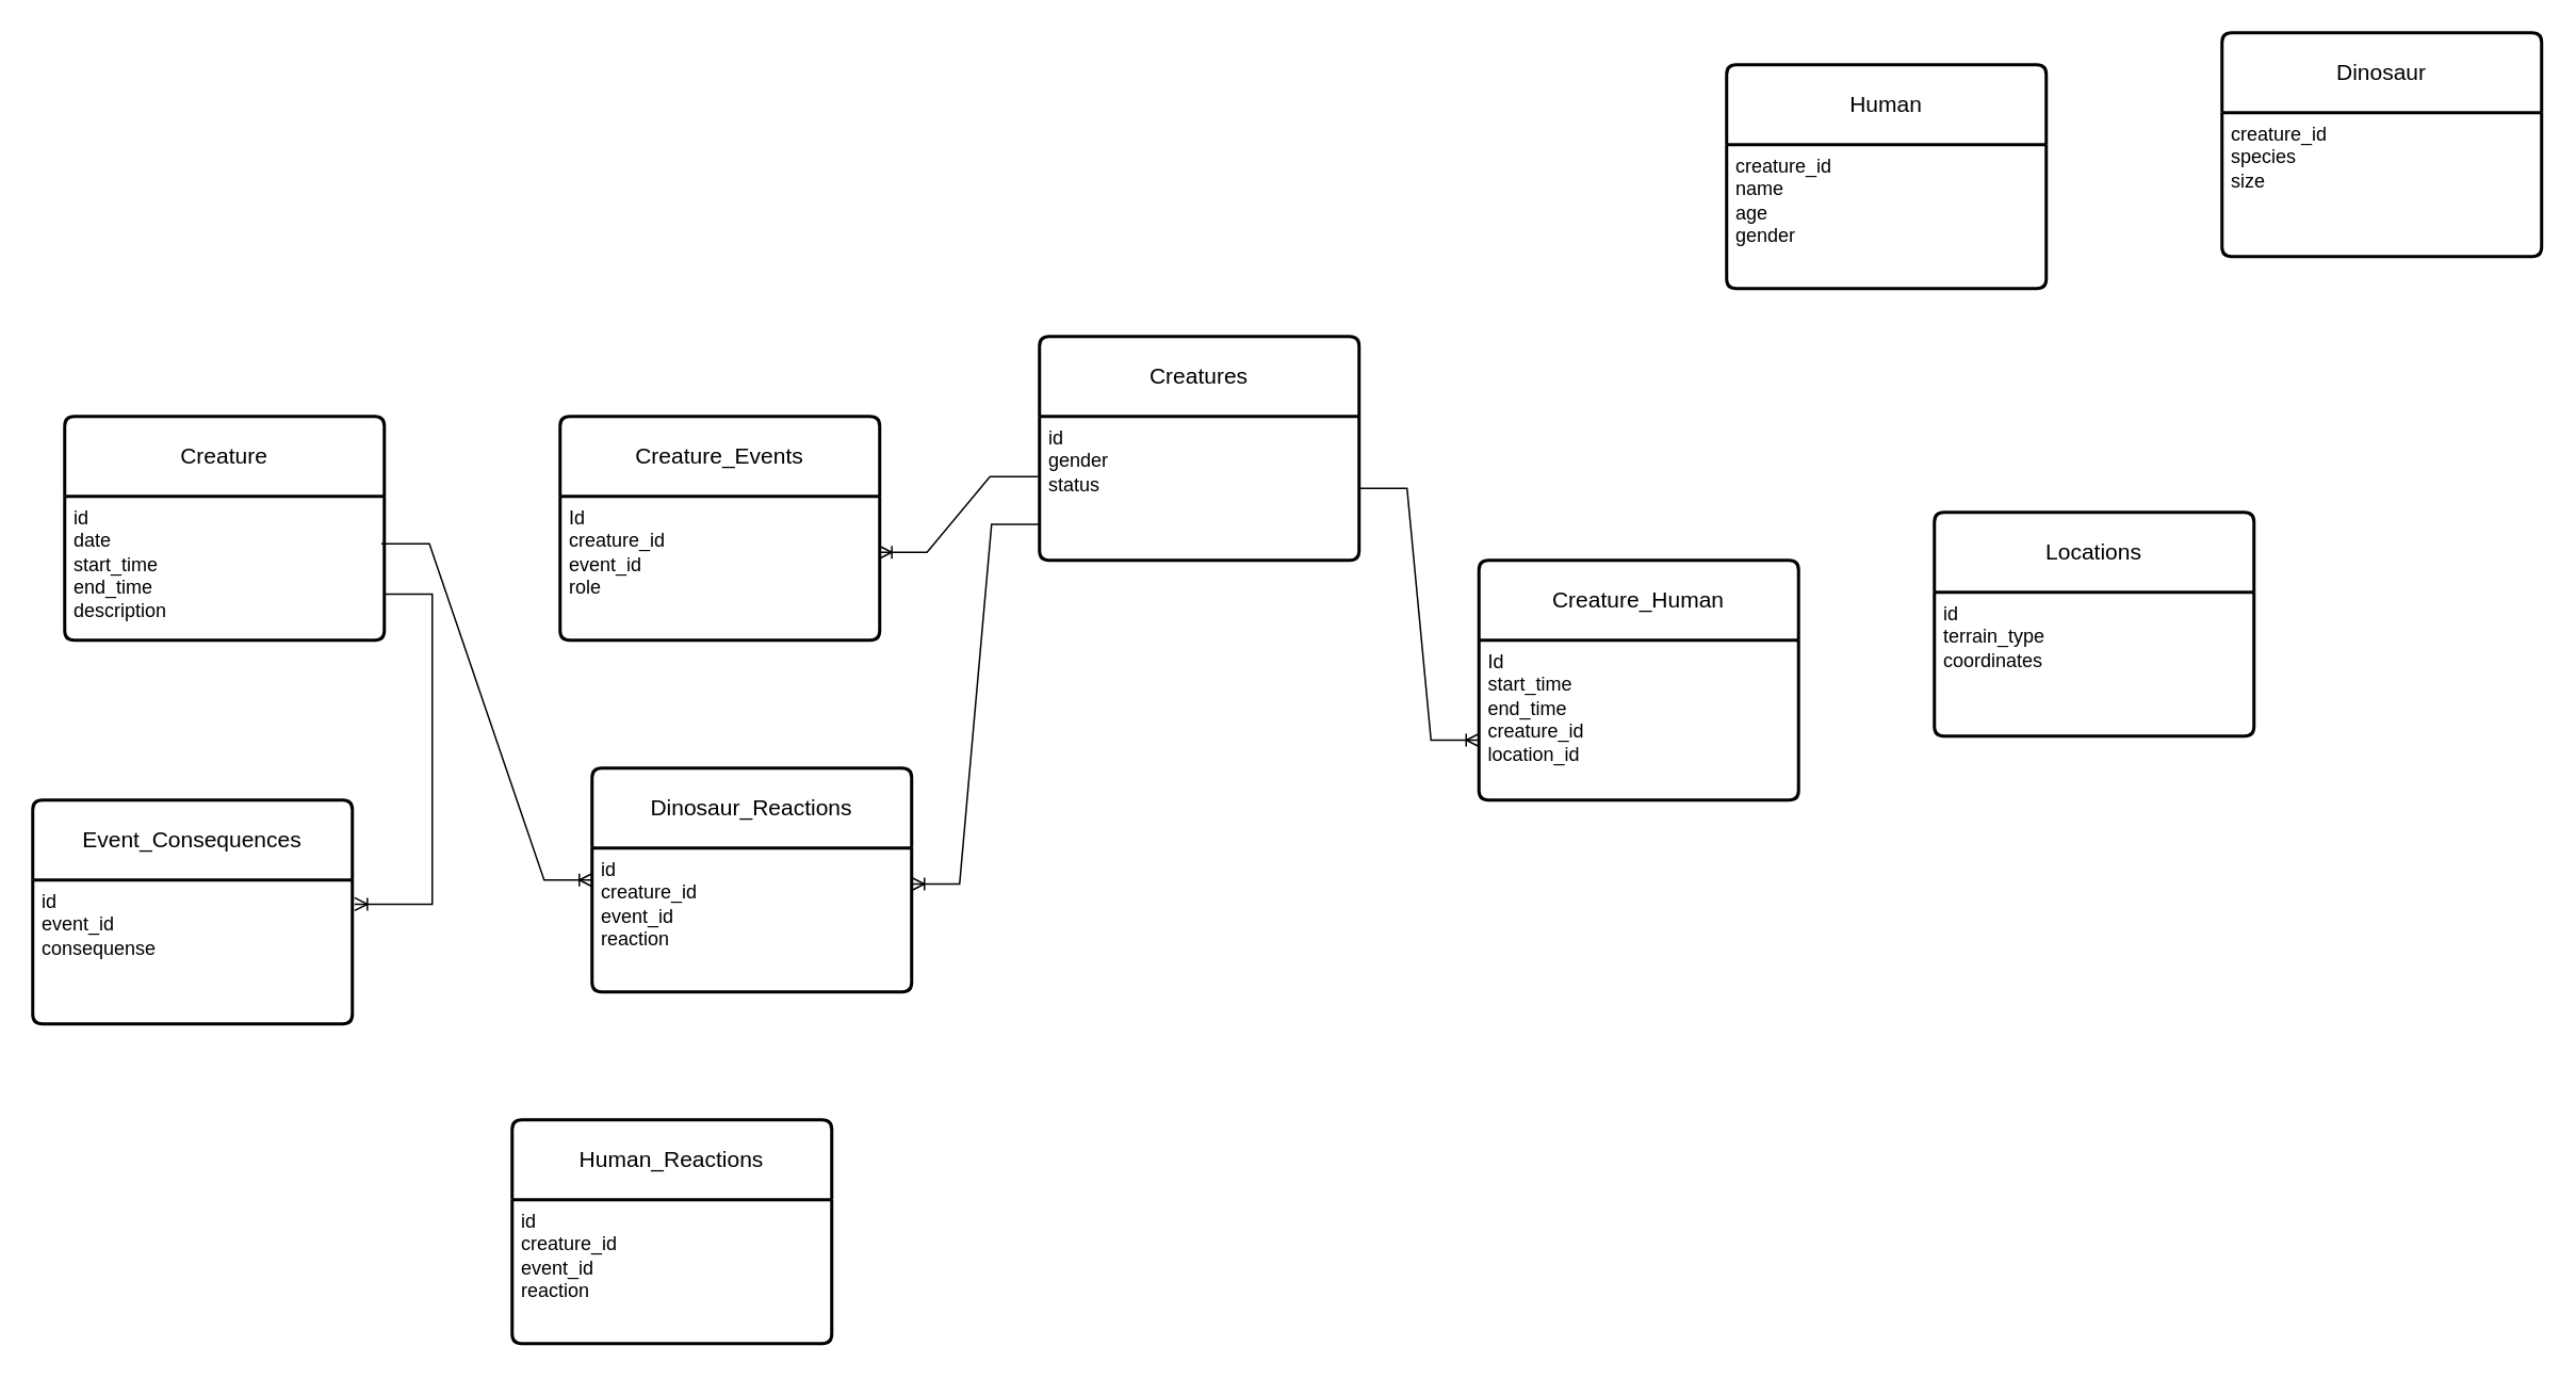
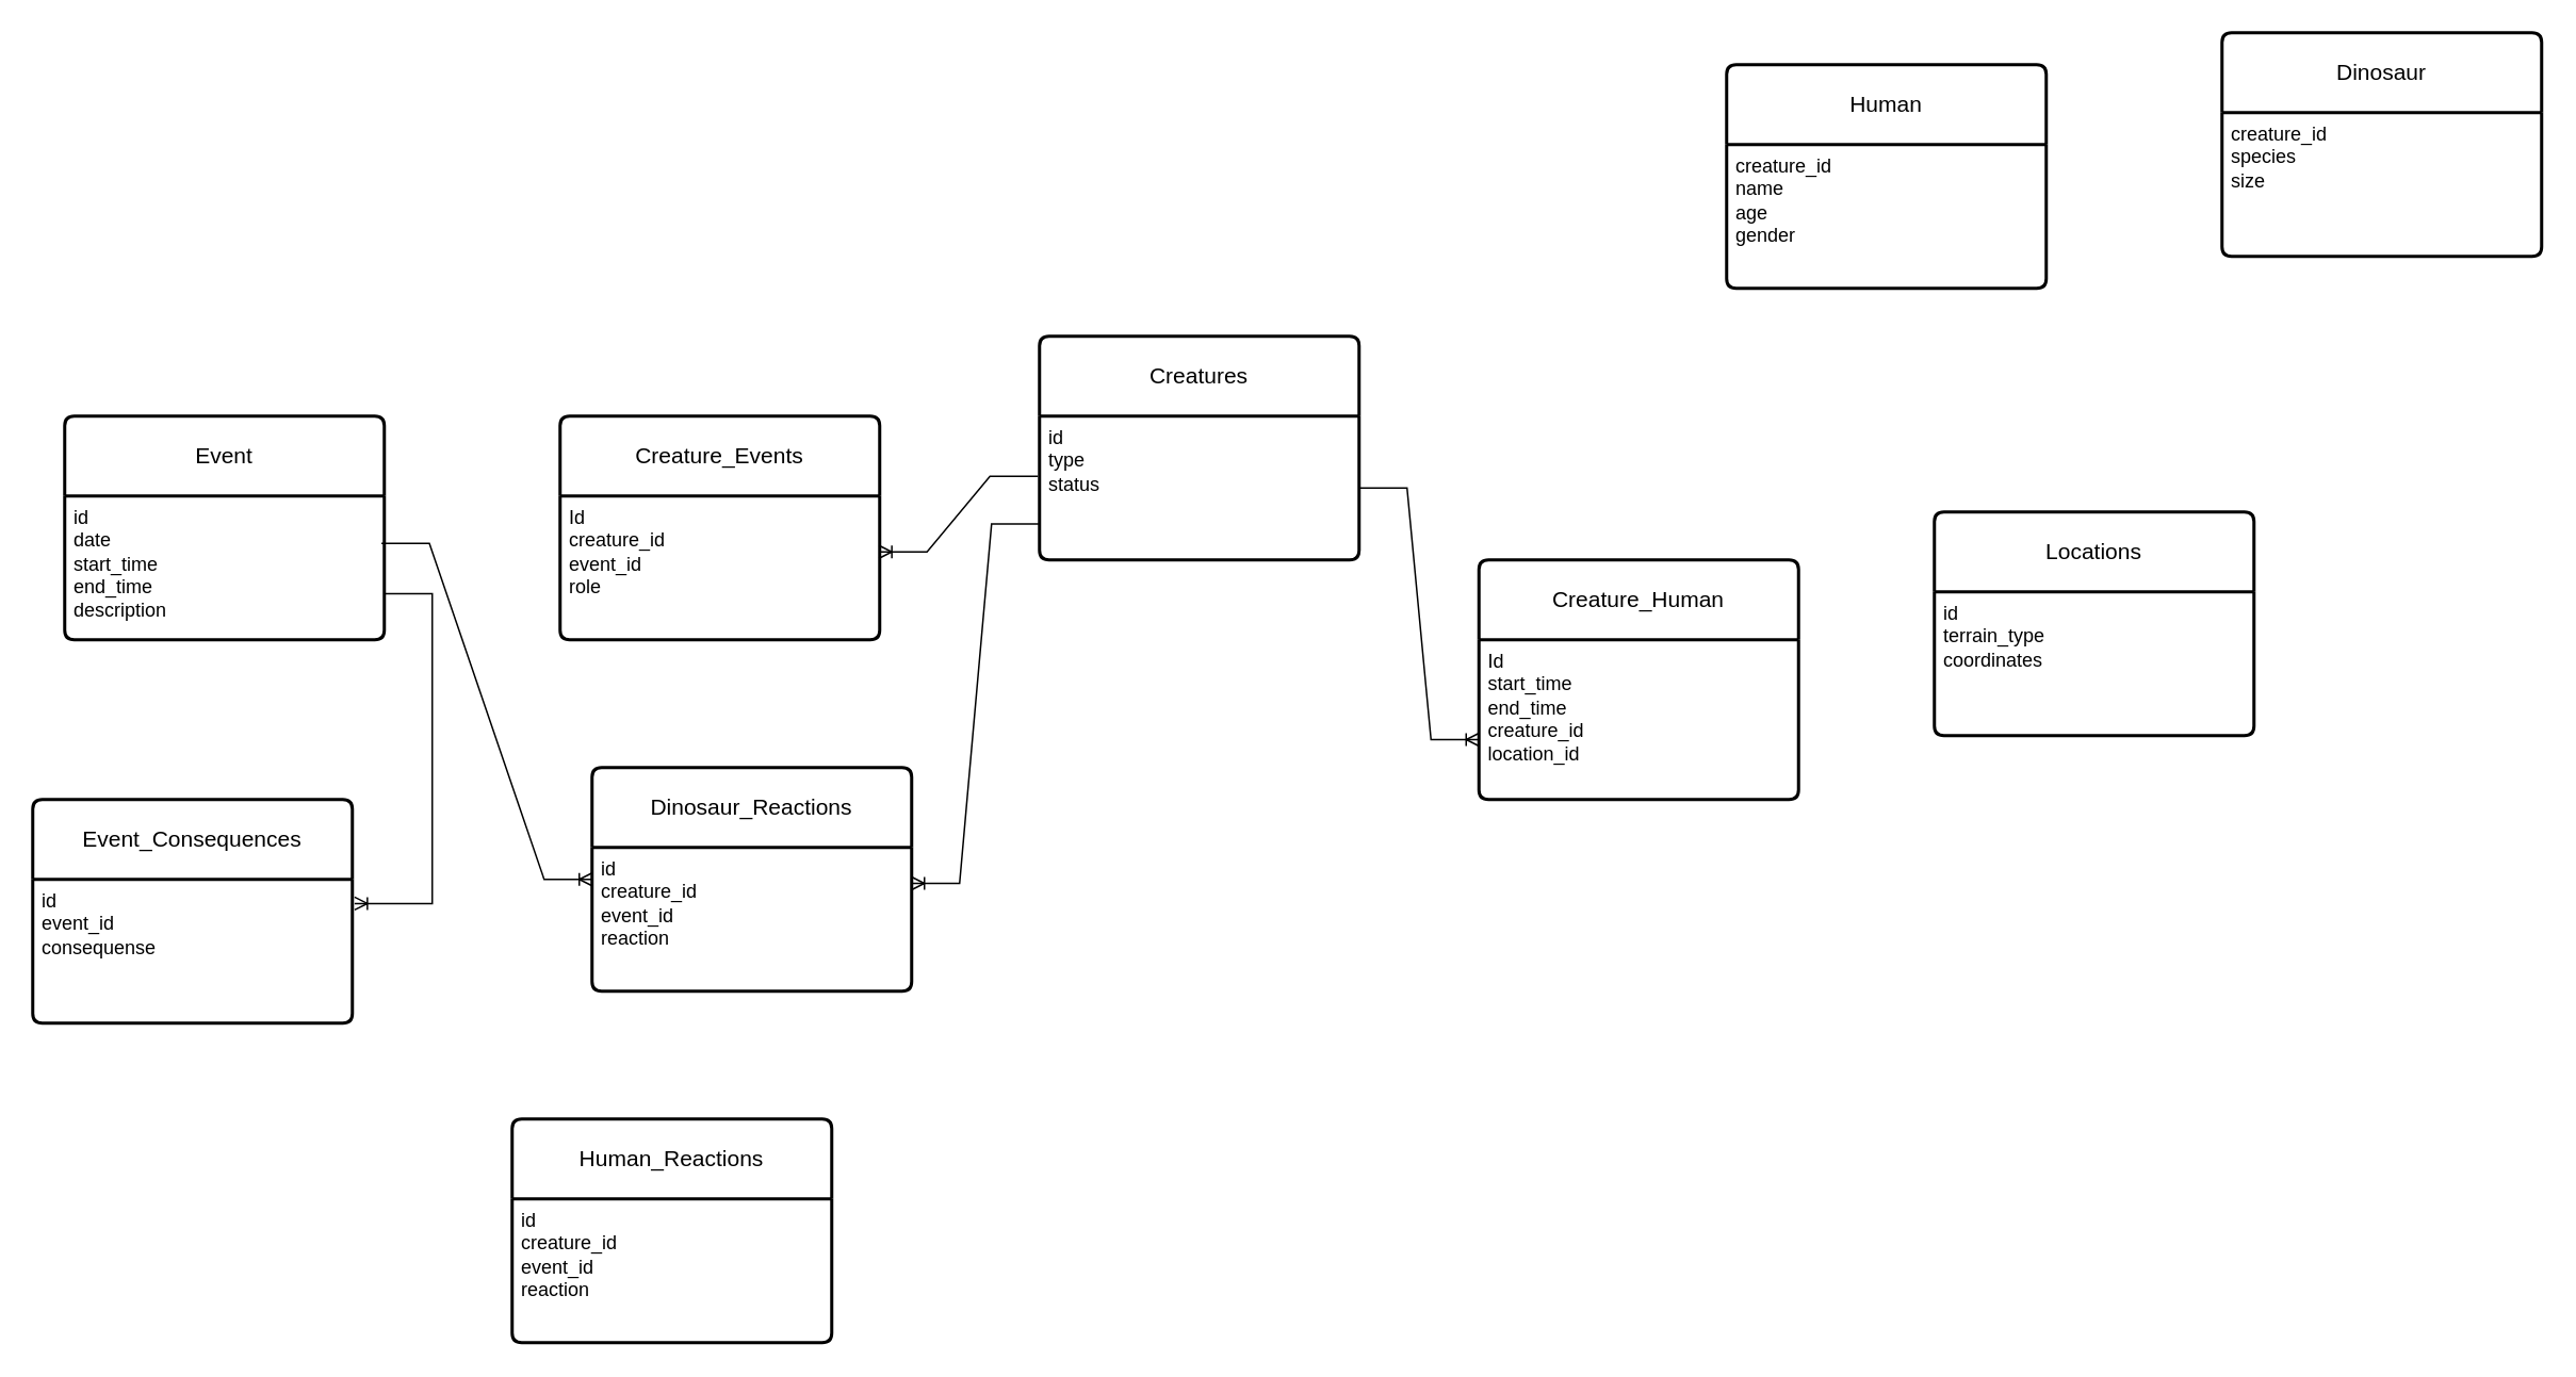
- <mxCell id="10" value="Creature" style="swimlane;childLayout=stackLayout;horizontal=1;startSize=50;horizontalStack=0;rounded=1;fontSize=14;fontStyle=0;strokeWidth=2;resizeParent=0;resizeLast=1;shadow=0;dashed=0;align=center;arcSize=4;whiteSpace=wrap;html=1;" parent="1" vertex="1"><mxGeometry x="40" y="260" width="200" height="140" as="geometry" /></mxCell>
+ <mxCell id="10" value="Event" style="swimlane;childLayout=stackLayout;horizontal=1;startSize=50;horizontalStack=0;rounded=1;fontSize=14;fontStyle=0;strokeWidth=2;resizeParent=0;resizeLast=1;shadow=0;dashed=0;align=center;arcSize=4;whiteSpace=wrap;html=1;" parent="1" vertex="1"><mxGeometry x="40" y="260" width="200" height="140" as="geometry" /></mxCell>
- <mxCell id="3" value="id&lt;div&gt;gender&lt;br&gt;&lt;div&gt;status&lt;/div&gt;&lt;/div&gt;" style="align=left;strokeColor=none;fillColor=none;spacingLeft=4;fontSize=12;verticalAlign=top;resizable=0;rotatable=0;part=1;html=1;" parent="2" vertex="1"><mxGeometry y="50" width="200" height="90" as="geometry" /></mxCell>
+ <mxCell id="3" value="id&lt;div&gt;type&lt;br&gt;&lt;div&gt;status&lt;/div&gt;&lt;/div&gt;" style="align=left;strokeColor=none;fillColor=none;spacingLeft=4;fontSize=12;verticalAlign=top;resizable=0;rotatable=0;part=1;html=1;" parent="2" vertex="1"><mxGeometry y="50" width="200" height="90" as="geometry" /></mxCell>
